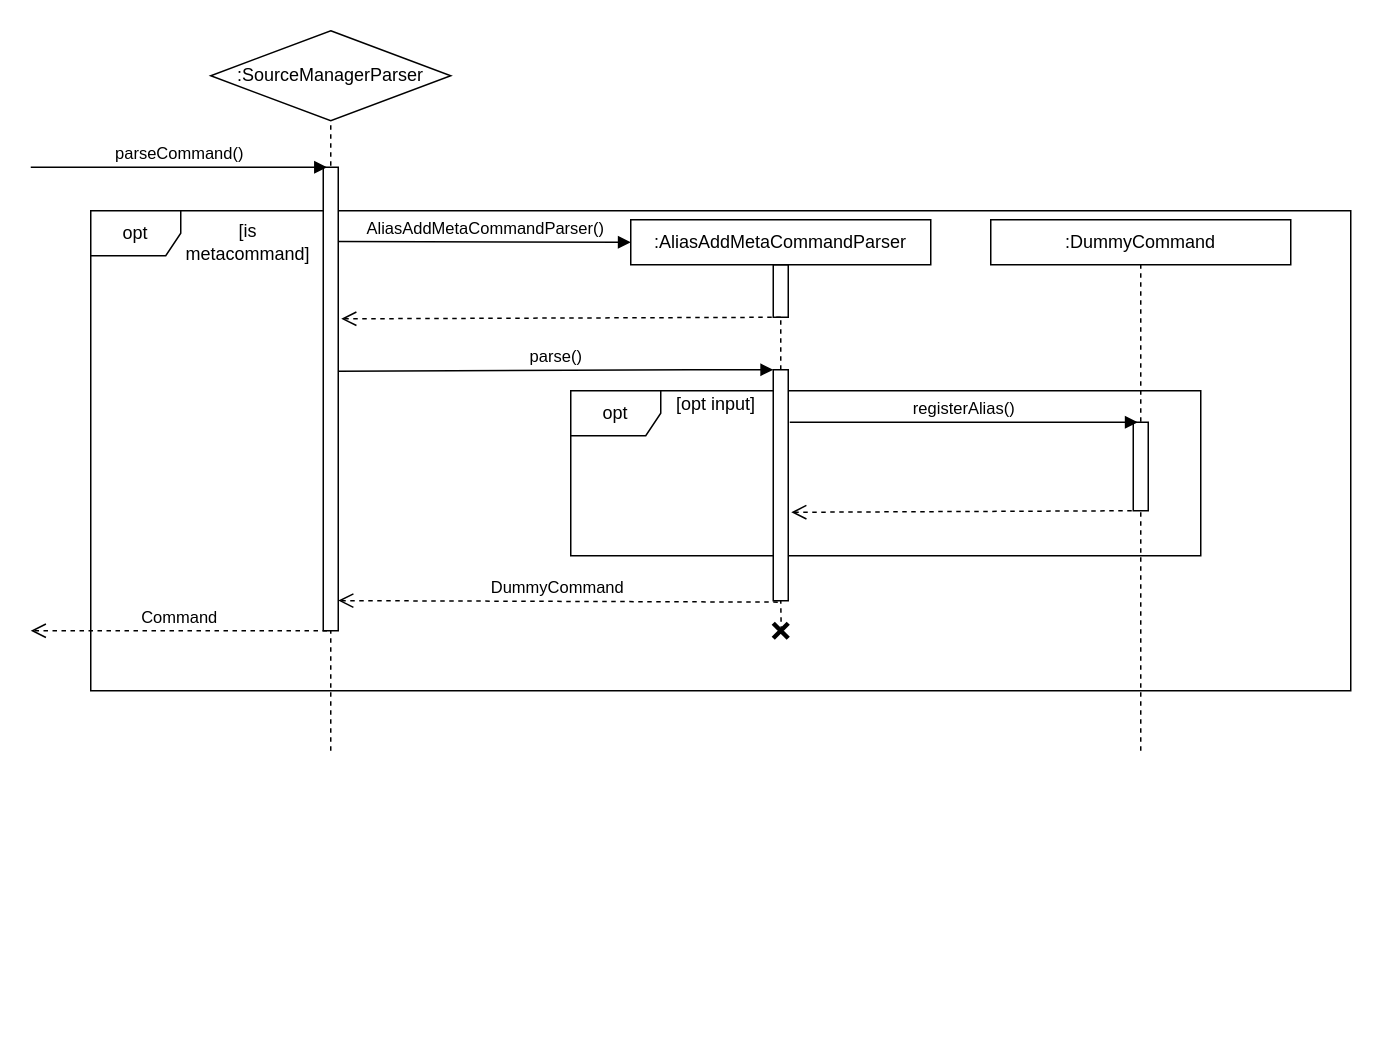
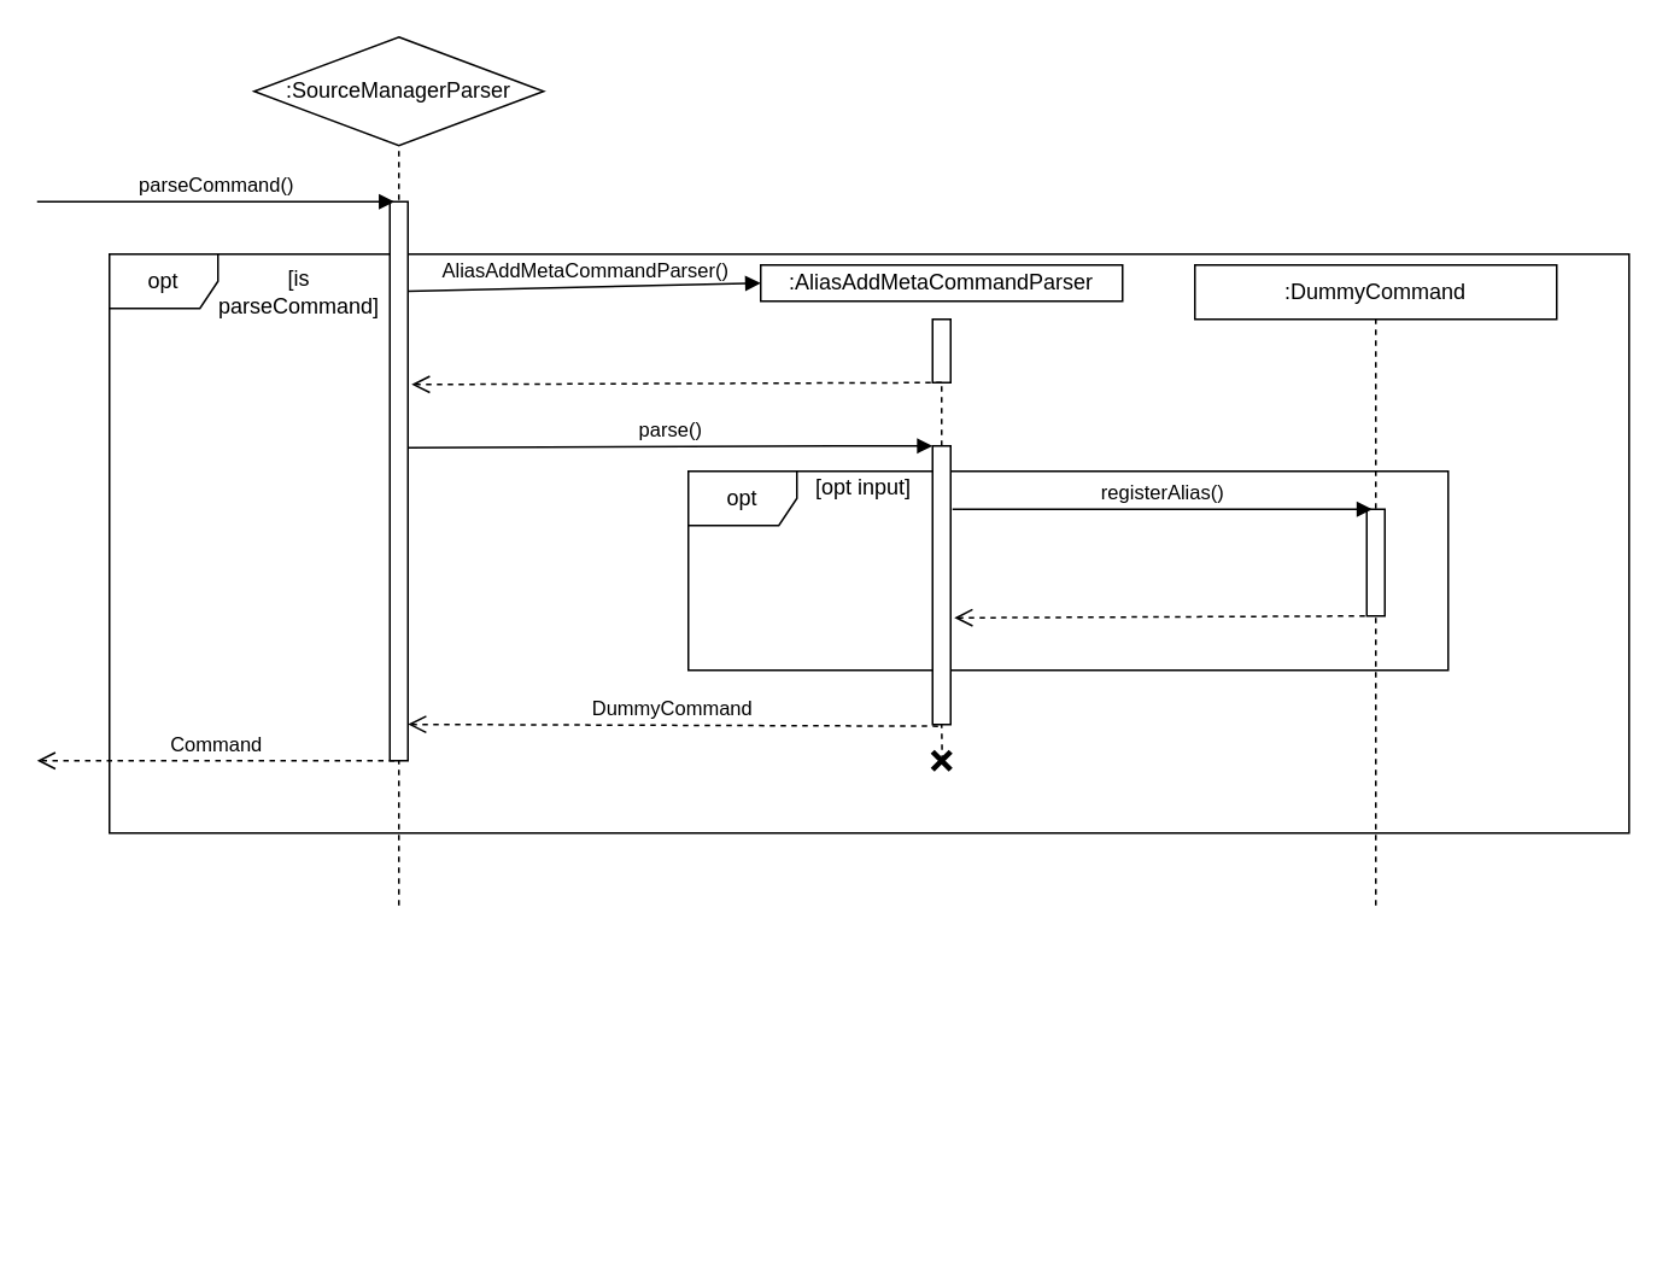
- <mxCell id="8" value="[is metacommand]" style="text;html=1;strokeColor=none;fillColor=none;align=center;verticalAlign=middle;whiteSpace=wrap;rounded=0;" vertex="1" parent="4"><mxGeometry x="60" y="1" width="90" height="40" as="geometry" /></mxCell>
+ <mxCell id="8" value="[is parseCommand]" style="text;html=1;strokeColor=none;fillColor=none;align=center;verticalAlign=middle;whiteSpace=wrap;rounded=0;" vertex="1" parent="4"><mxGeometry x="60" y="1" width="90" height="40" as="geometry" /></mxCell>
- <mxCell id="24" value=":AliasAddMetaCommandParser" style="rounded=0;whiteSpace=wrap;html=1;" vertex="1" parent="3"><mxGeometry x="280" y="126" width="200" height="30" as="geometry" /></mxCell>
+ <mxCell id="24" value=":AliasAddMetaCommandParser" style="rounded=0;whiteSpace=wrap;html=1;" vertex="1" parent="3"><mxGeometry x="280" y="126" width="200" height="20" as="geometry" /></mxCell>
